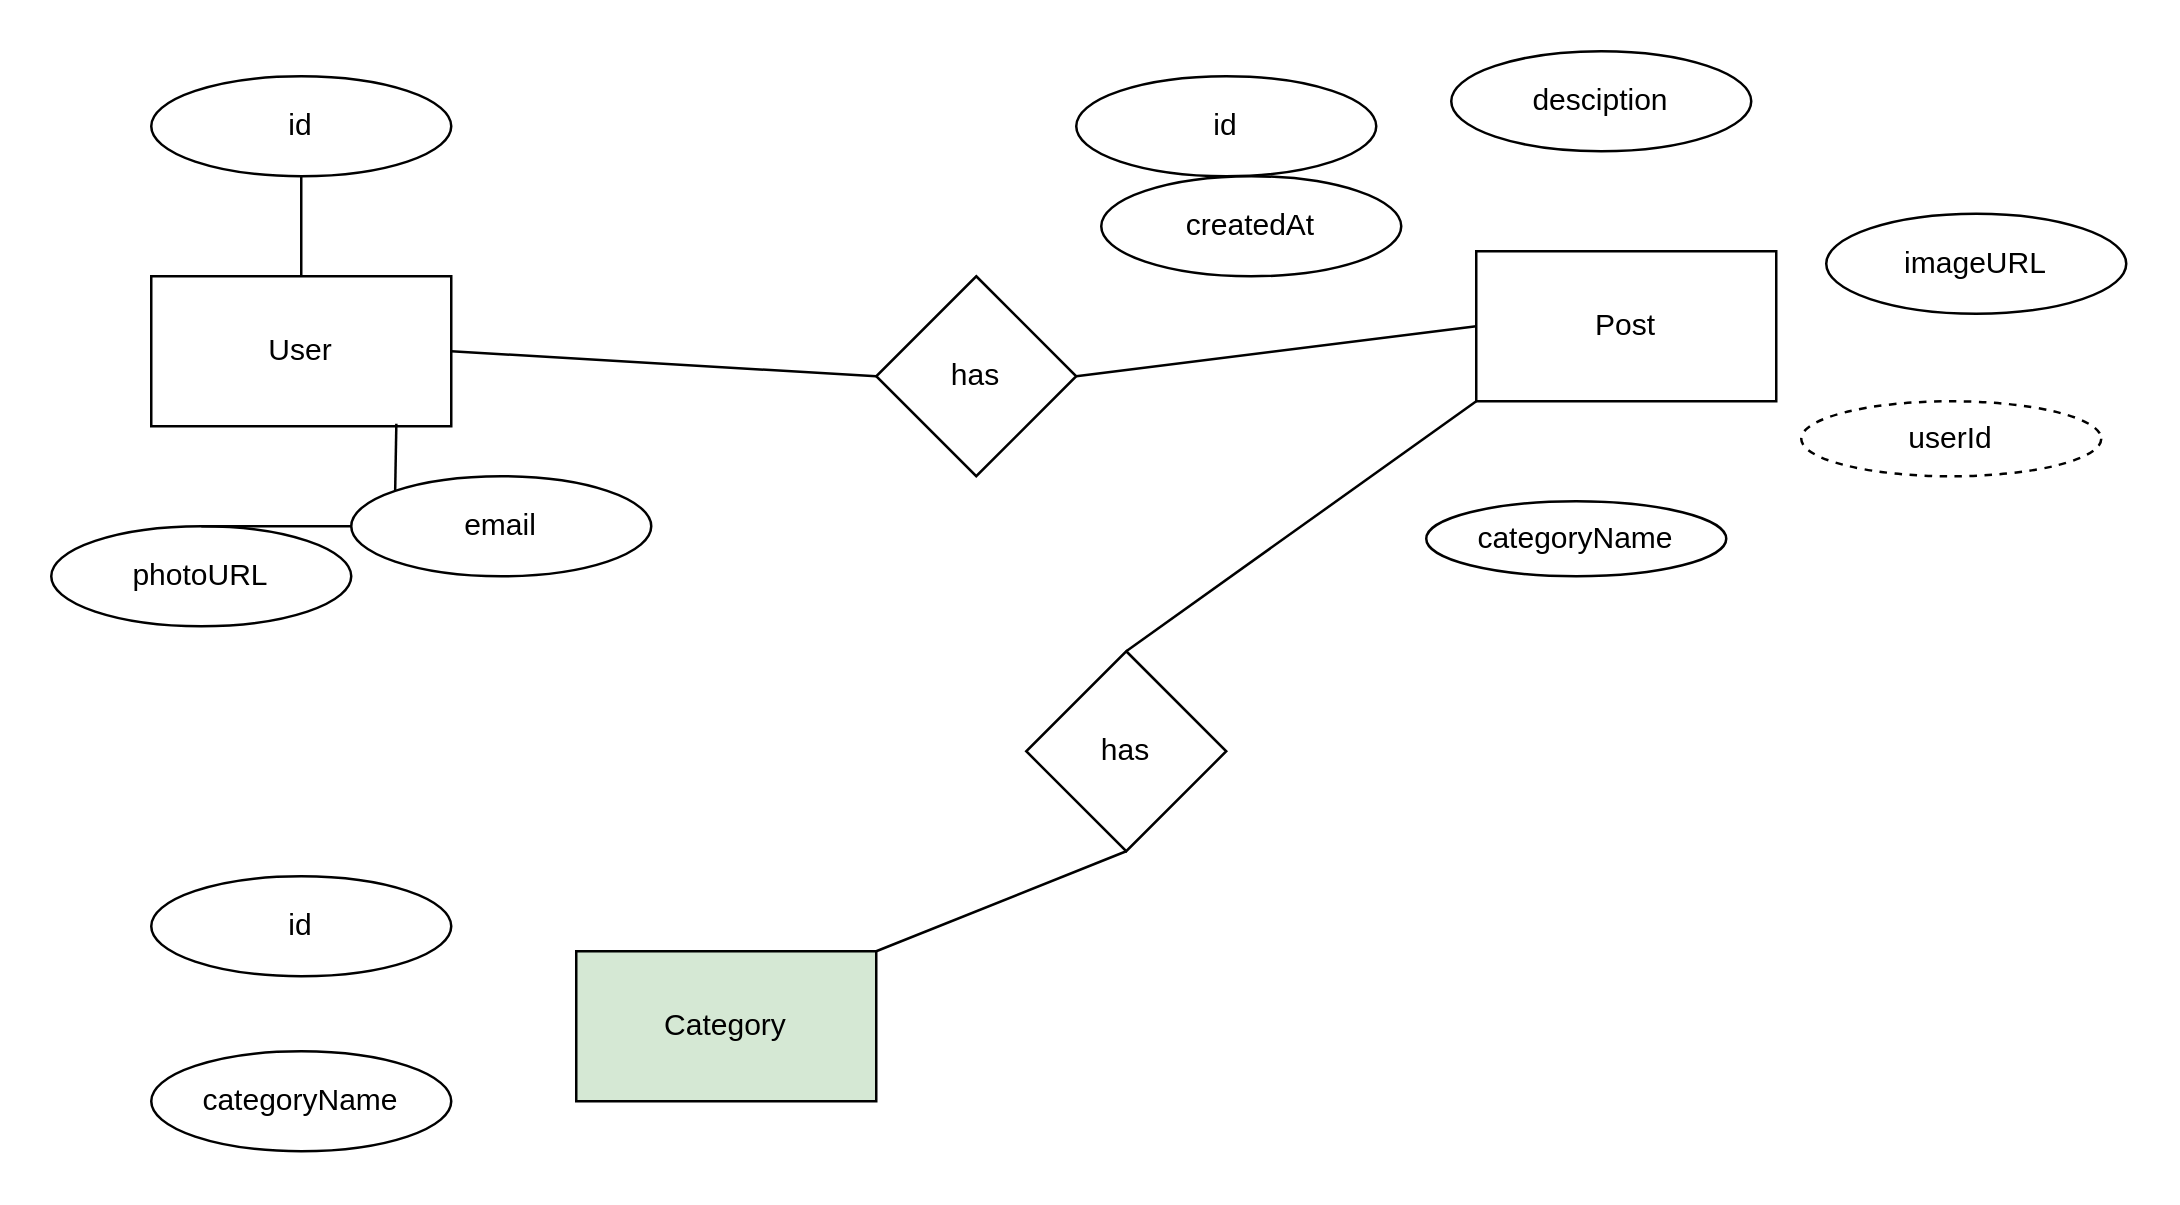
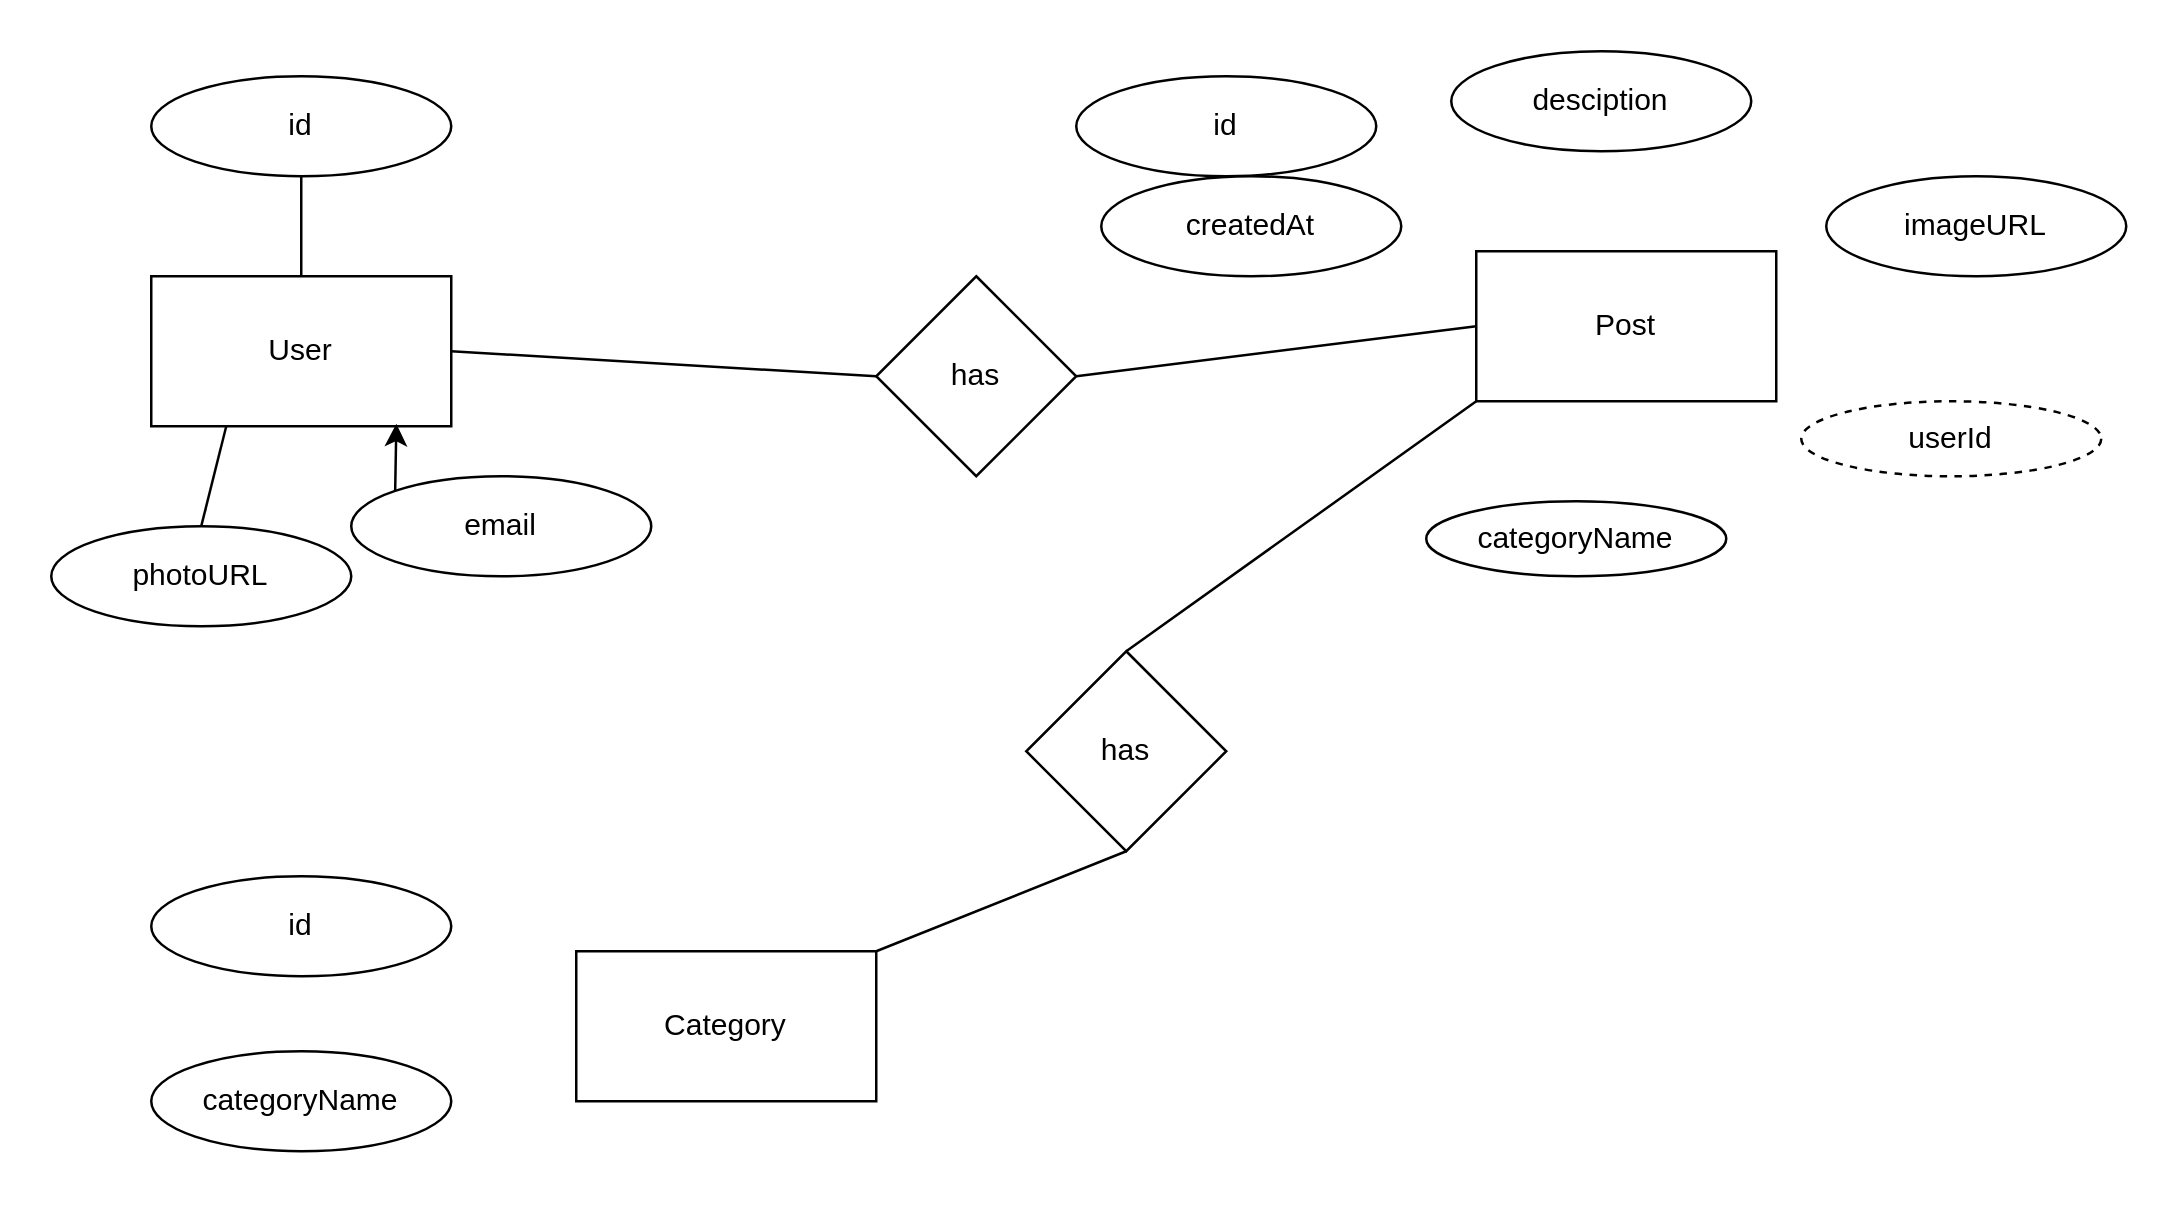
- <mxCell id="10" value="imageURL" style="ellipse;whiteSpace=wrap;html=1;" parent="1" vertex="1"><mxGeometry x="730" y="85" width="120" height="40" as="geometry" /></mxCell>
+ <mxCell id="10" value="imageURL" style="ellipse;whiteSpace=wrap;html=1;" parent="1" vertex="1"><mxGeometry x="730" y="70" width="120" height="40" as="geometry" /></mxCell>
- <mxCell id="20" value="" style="endArrow=none;html=1;entryX=0.817;entryY=0.983;entryDx=0;entryDy=0;entryPerimeter=0;exitX=0;exitY=0;exitDx=0;exitDy=0;" parent="1" source="6" target="2" edge="1"><mxGeometry width="50" height="50" relative="1" as="geometry"><mxPoint x="430" y="330" as="sourcePoint" /><mxPoint x="480" y="280" as="targetPoint" /></mxGeometry></mxCell>
+ <mxCell id="20" value="" style="endArrow=classic;html=1;entryX=0.817;entryY=0.983;entryDx=0;entryDy=0;entryPerimeter=0;exitX=0;exitY=0;exitDx=0;exitDy=0;" parent="1" source="6" target="2" edge="1"><mxGeometry width="50" height="50" relative="1" as="geometry"><mxPoint x="430" y="330" as="sourcePoint" /><mxPoint x="480" y="280" as="targetPoint" /></mxGeometry></mxCell>
- <mxCell id="21" value="" style="endArrow=none;html=1;exitX=0.5;exitY=0;exitDx=0;exitDy=0;" parent="1" source="7" target="6" edge="1"><mxGeometry width="50" height="50" relative="1" as="geometry"><mxPoint x="430" y="330" as="sourcePoint" /><mxPoint x="480" y="280" as="targetPoint" /></mxGeometry></mxCell>
+ <mxCell id="21" value="" style="endArrow=none;html=1;entryX=0.25;entryY=1;entryDx=0;entryDy=0;exitX=0.5;exitY=0;exitDx=0;exitDy=0;" parent="1" source="7" target="2" edge="1"><mxGeometry width="50" height="50" relative="1" as="geometry"><mxPoint x="430" y="330" as="sourcePoint" /><mxPoint x="480" y="280" as="targetPoint" /></mxGeometry></mxCell>
- <mxCell id="4" value="Category" style="rounded=0;whiteSpace=wrap;html=1;fillColor=#d5e8d4;" parent="1" vertex="1"><mxGeometry x="230" y="380" width="120" height="60" as="geometry" /></mxCell>
+ <mxCell id="4" value="Category" style="rounded=0;whiteSpace=wrap;html=1;" parent="1" vertex="1"><mxGeometry x="230" y="380" width="120" height="60" as="geometry" /></mxCell>
